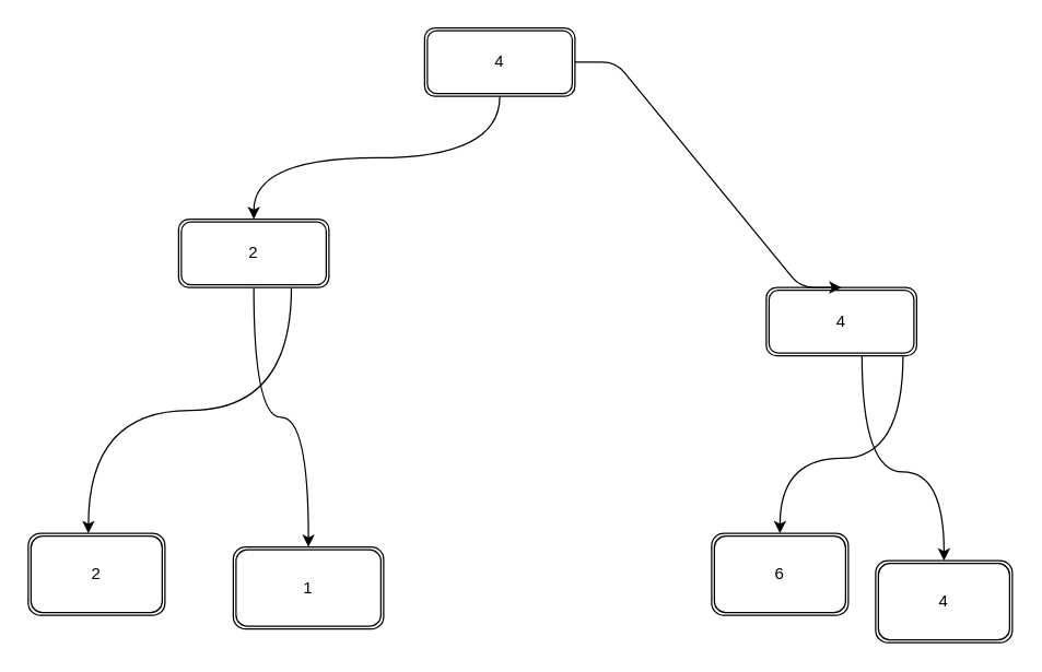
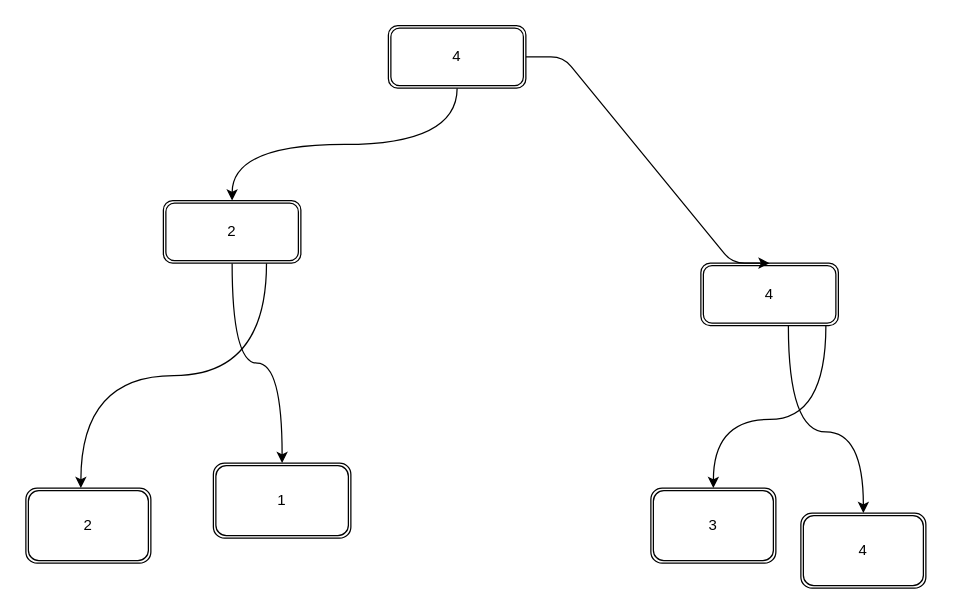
- <mxCell id="4" value="6" style="shape=ext;double=1;rounded=1;whiteSpace=wrap;html=1;" vertex="1" parent="1"><mxGeometry x="520" y="390" width="100" height="60" as="geometry" /></mxCell>
+ <mxCell id="4" value="3" style="shape=ext;double=1;rounded=1;whiteSpace=wrap;html=1;" vertex="1" parent="1"><mxGeometry x="520" y="390" width="100" height="60" as="geometry" /></mxCell>
- <mxCell id="2" value="1" style="shape=ext;double=1;rounded=1;whiteSpace=wrap;html=1;movable=1;resizable=1;rotatable=1;deletable=1;editable=1;connectable=1;" vertex="1" parent="1"><mxGeometry x="170" y="400" width="110" height="60" as="geometry" /></mxCell>
+ <mxCell id="2" value="1" style="shape=ext;double=1;rounded=1;whiteSpace=wrap;html=1;movable=1;resizable=1;rotatable=1;deletable=1;editable=1;connectable=1;" vertex="1" parent="1"><mxGeometry x="170" y="370" width="110" height="60" as="geometry" /></mxCell>
